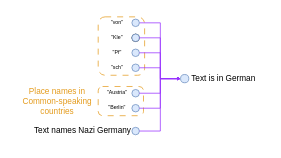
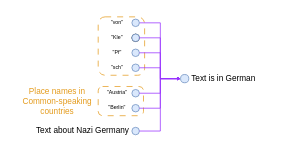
- <mxCell id="17" value="&lt;font&gt;Text names Nazi Germany&lt;/font&gt;" style="text;html=1;align=center;verticalAlign=middle;resizable=0;points=[];autosize=1;strokeColor=none;fillColor=none;fontSize=11;" vertex="1" parent="1"><mxGeometry x="34" y="159" width="150" height="30" as="geometry" /></mxCell>
+ <mxCell id="17" value="&lt;font&gt;Text about Nazi Germany&lt;/font&gt;" style="text;html=1;align=center;verticalAlign=middle;resizable=0;points=[];autosize=1;strokeColor=none;fillColor=none;fontSize=11;" vertex="1" parent="1"><mxGeometry x="34" y="159" width="150" height="30" as="geometry" /></mxCell>
